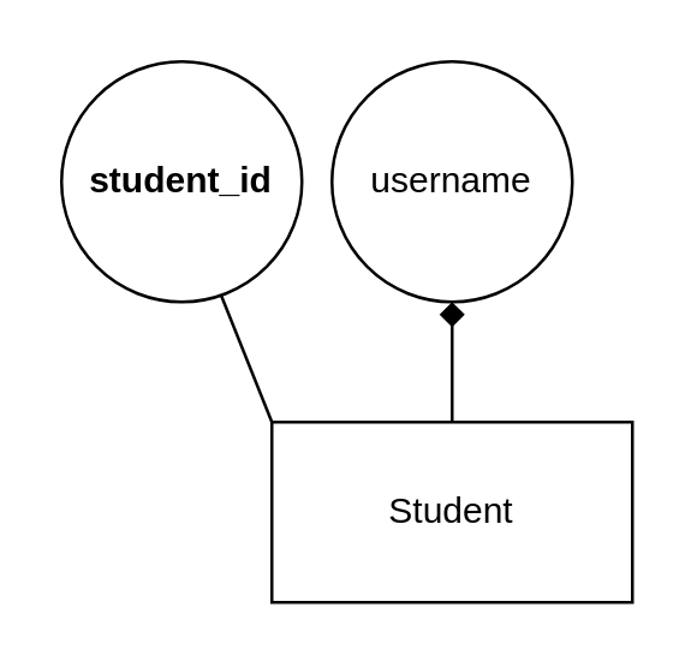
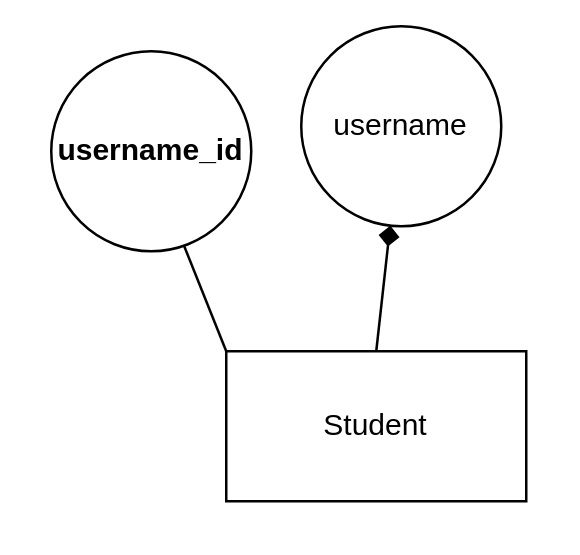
- <mxCell id="4" value="&lt;b&gt;student_id&lt;/b&gt;" style="ellipse;whiteSpace=wrap;html=1;aspect=fixed;" vertex="1" parent="1"><mxGeometry x="20" y="20" width="80" height="80" as="geometry" /></mxCell>
+ <mxCell id="4" value="&lt;b&gt;username_id&lt;/b&gt;" style="ellipse;whiteSpace=wrap;html=1;aspect=fixed;" vertex="1" parent="1"><mxGeometry x="20" y="20" width="80" height="80" as="geometry" /></mxCell>
- <mxCell id="6" value="username" style="ellipse;whiteSpace=wrap;html=1;aspect=fixed;" vertex="1" parent="1"><mxGeometry x="110" y="20" width="80" height="80" as="geometry" /></mxCell>
+ <mxCell id="6" value="username" style="ellipse;whiteSpace=wrap;html=1;aspect=fixed;" vertex="1" parent="1"><mxGeometry x="120" y="10" width="80" height="80" as="geometry" /></mxCell>
